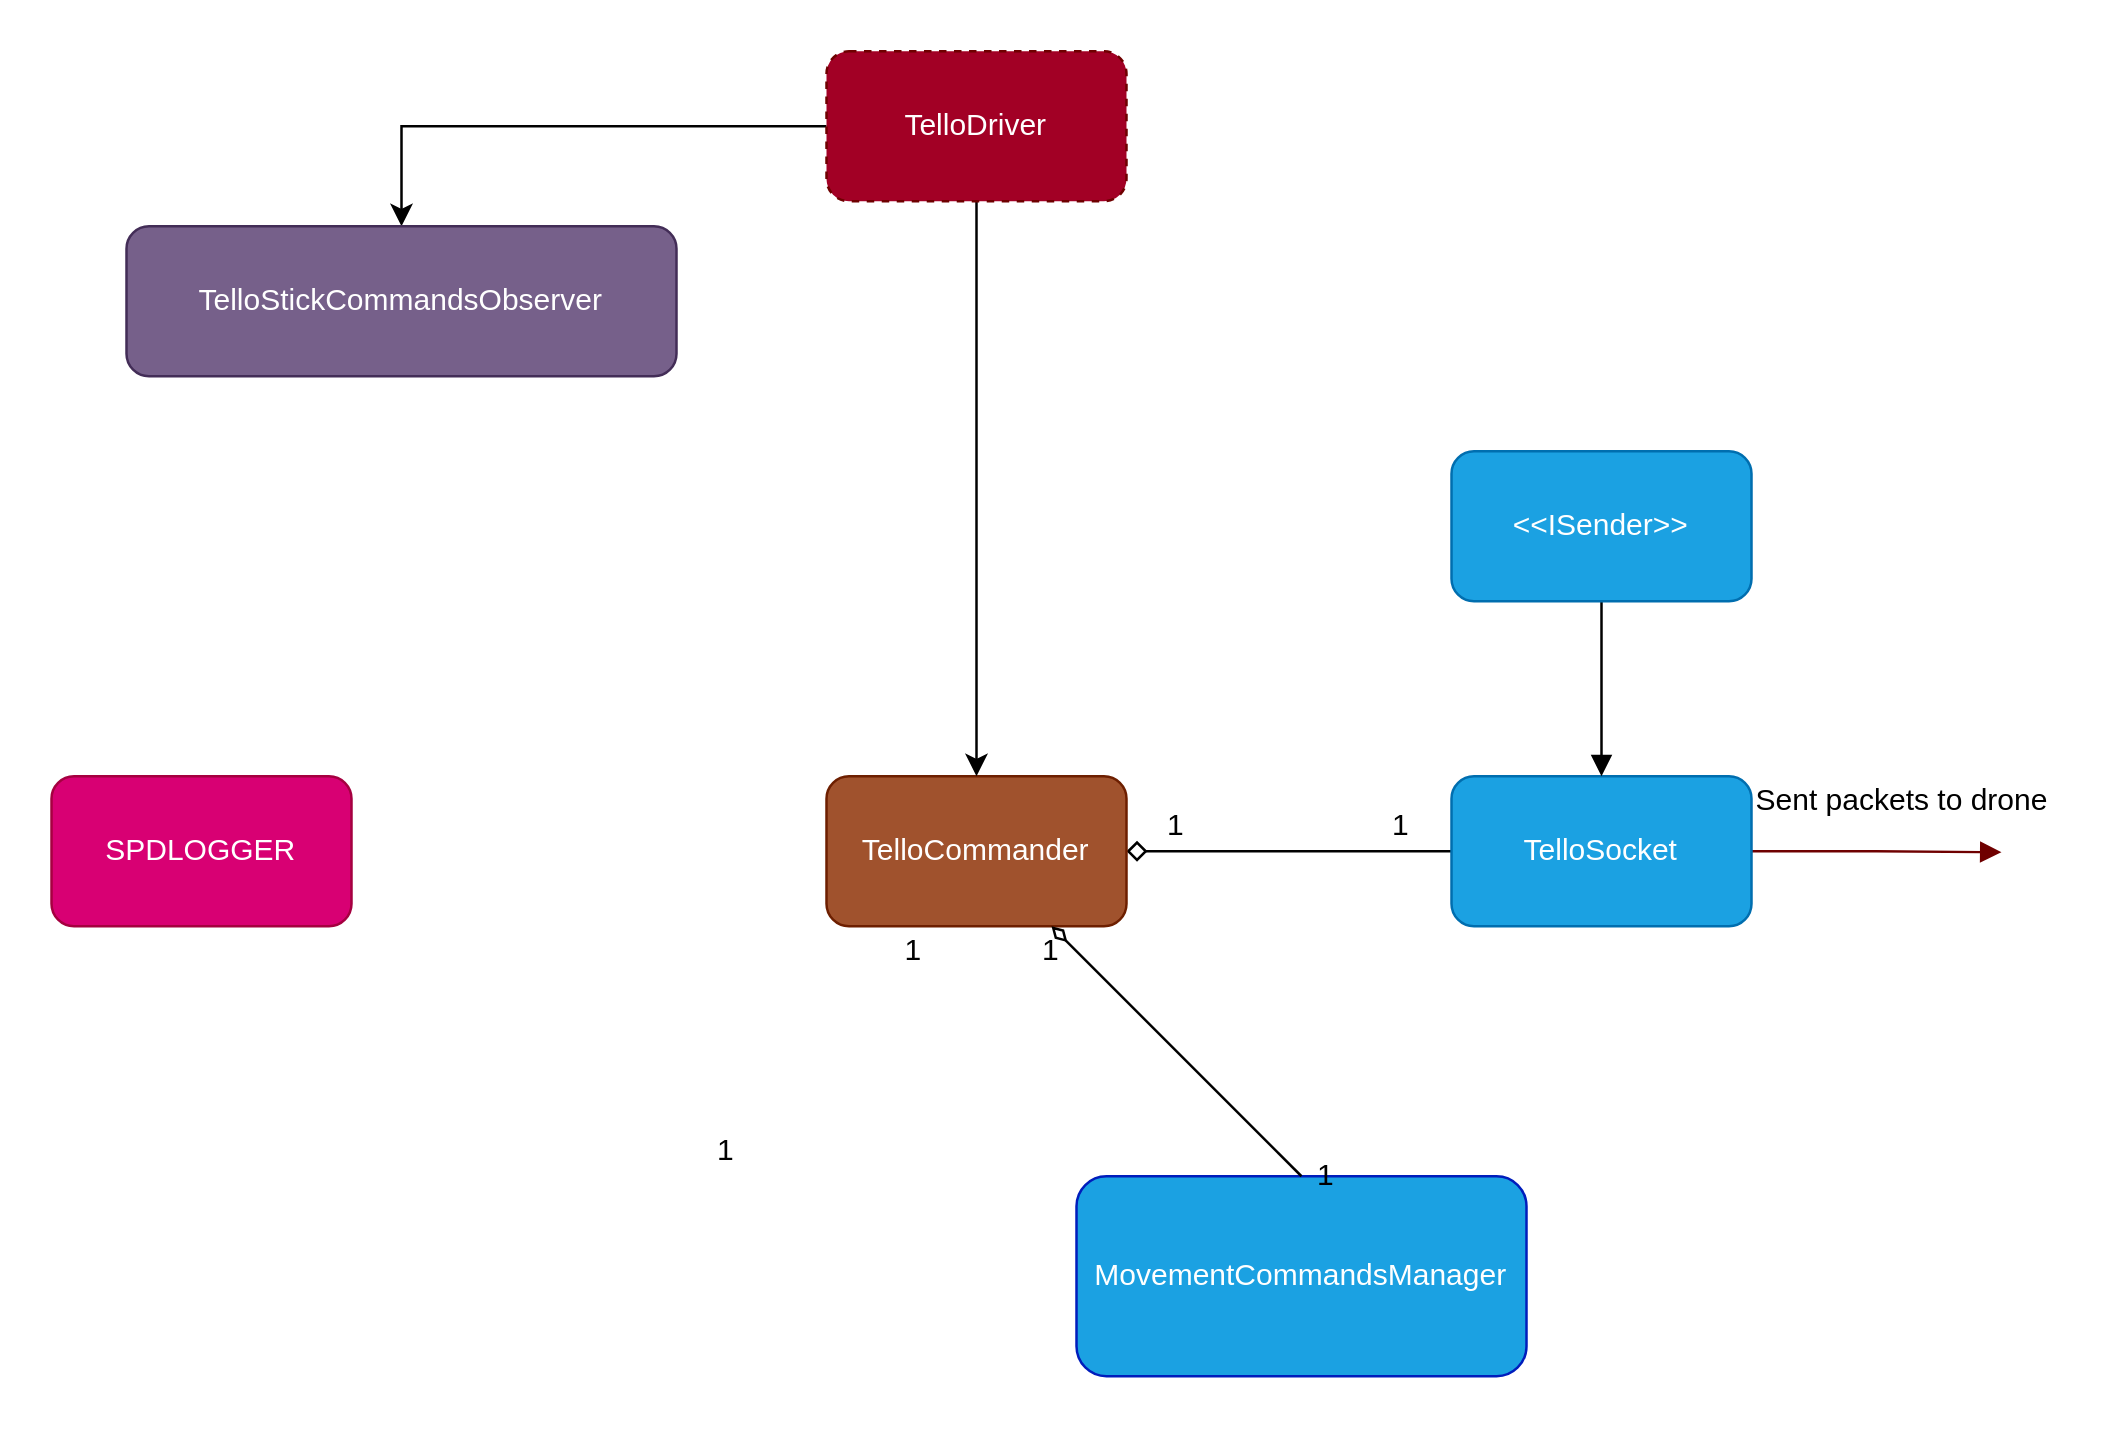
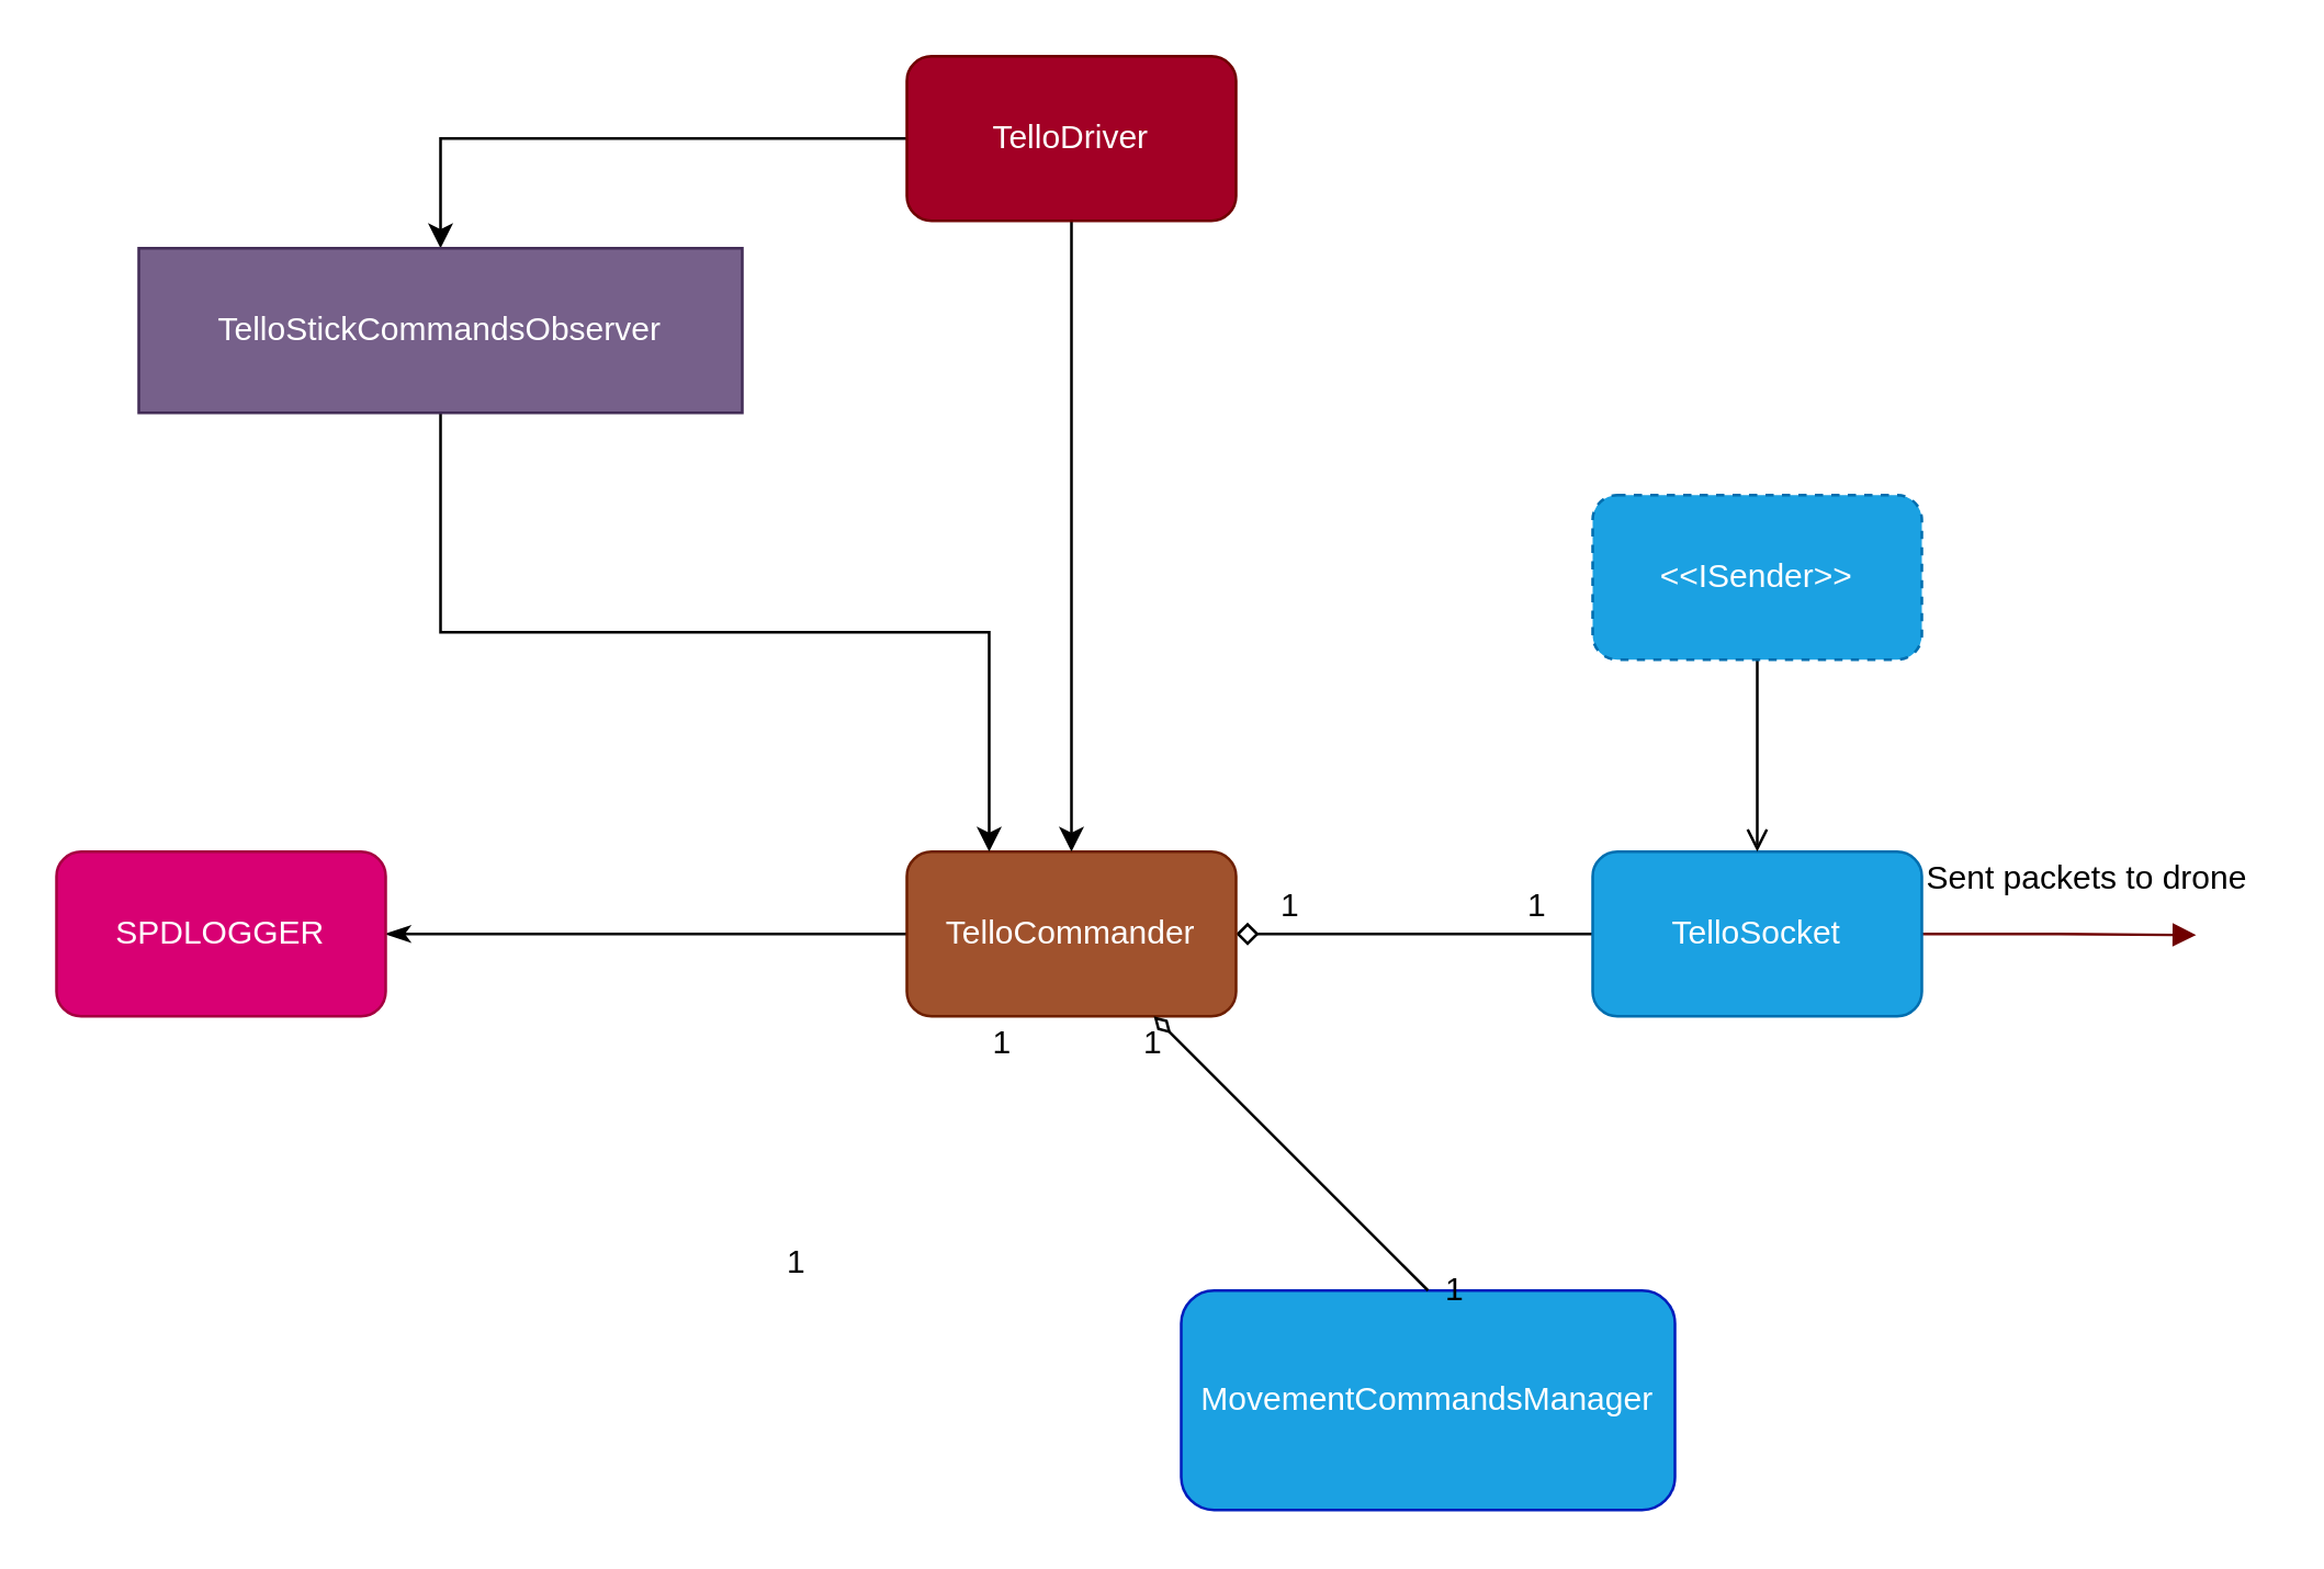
- <mxCell id="14" value="TelloDriver" style="rounded=1;whiteSpace=wrap;html=1;fillColor=#a20025;strokeColor=#6F0000;fontColor=#ffffff;dashed=1;" parent="1" vertex="1"><mxGeometry x="330" y="20" width="120" height="60" as="geometry" /></mxCell>
+ <mxCell id="14" value="TelloDriver" style="rounded=1;whiteSpace=wrap;html=1;fillColor=#a20025;strokeColor=#6F0000;fontColor=#ffffff;" parent="1" vertex="1"><mxGeometry x="330" y="20" width="120" height="60" as="geometry" /></mxCell>
- <mxCell id="23" value="TelloStickCommandsObserver" style="rounded=1;whiteSpace=wrap;html=1;fillColor=#76608a;strokeColor=#432D57;fontColor=#ffffff;" parent="1" vertex="1"><mxGeometry x="50" y="90" width="220" height="60" as="geometry" /></mxCell>
+ <mxCell id="23" value="TelloStickCommandsObserver" style="whiteSpace=wrap;html=1;fillColor=#76608a;strokeColor=#432D57;fontColor=#ffffff;rounded=0;" parent="1" vertex="1"><mxGeometry x="50" y="90" width="220" height="60" as="geometry" /></mxCell>
- <mxCell id="18" value="&amp;lt;&amp;lt;ISender&amp;gt;&amp;gt;" style="rounded=1;whiteSpace=wrap;html=1;fillColor=#1ba1e2;strokeColor=#006EAF;fontColor=#ffffff;" parent="1" vertex="1"><mxGeometry x="580" y="180" width="120" height="60" as="geometry" /></mxCell>
+ <mxCell id="18" value="&amp;lt;&amp;lt;ISender&amp;gt;&amp;gt;" style="rounded=1;whiteSpace=wrap;html=1;fillColor=#1ba1e2;strokeColor=#006EAF;fontColor=#ffffff;dashed=1;" parent="1" vertex="1"><mxGeometry x="580" y="180" width="120" height="60" as="geometry" /></mxCell>
+ <mxCell id="22" style="edgeStyle=orthogonalEdgeStyle;rounded=0;orthogonalLoop=1;jettySize=auto;html=1;exitX=0.5;exitY=1;exitDx=0;exitDy=0;entryX=0.25;entryY=0;entryDx=0;entryDy=0;" parent="1" source="23" target="4" edge="1"><mxGeometry relative="1" as="geometry" /></mxCell>
- <mxCell id="17" style="edgeStyle=orthogonalEdgeStyle;rounded=0;orthogonalLoop=1;jettySize=auto;html=1;exitX=0.5;exitY=1;exitDx=0;exitDy=0;entryX=0.5;entryY=0;entryDx=0;entryDy=0;endArrow=block;endFill=1;" parent="1" source="18" target="16" edge="1"><mxGeometry relative="1" as="geometry" /></mxCell>
+ <mxCell id="17" style="edgeStyle=orthogonalEdgeStyle;rounded=0;orthogonalLoop=1;jettySize=auto;html=1;exitX=0.5;exitY=1;exitDx=0;exitDy=0;entryX=0.5;entryY=0;entryDx=0;entryDy=0;endArrow=open;endFill=1;" parent="1" source="18" target="16" edge="1"><mxGeometry relative="1" as="geometry" /></mxCell>
+ <mxCell id="2" value="" style="edgeStyle=none;rounded=0;orthogonalLoop=1;jettySize=auto;html=1;endArrow=classicThin;endFill=1;" parent="1" source="4" target="7" edge="1"><mxGeometry relative="1" as="geometry" /></mxCell>
